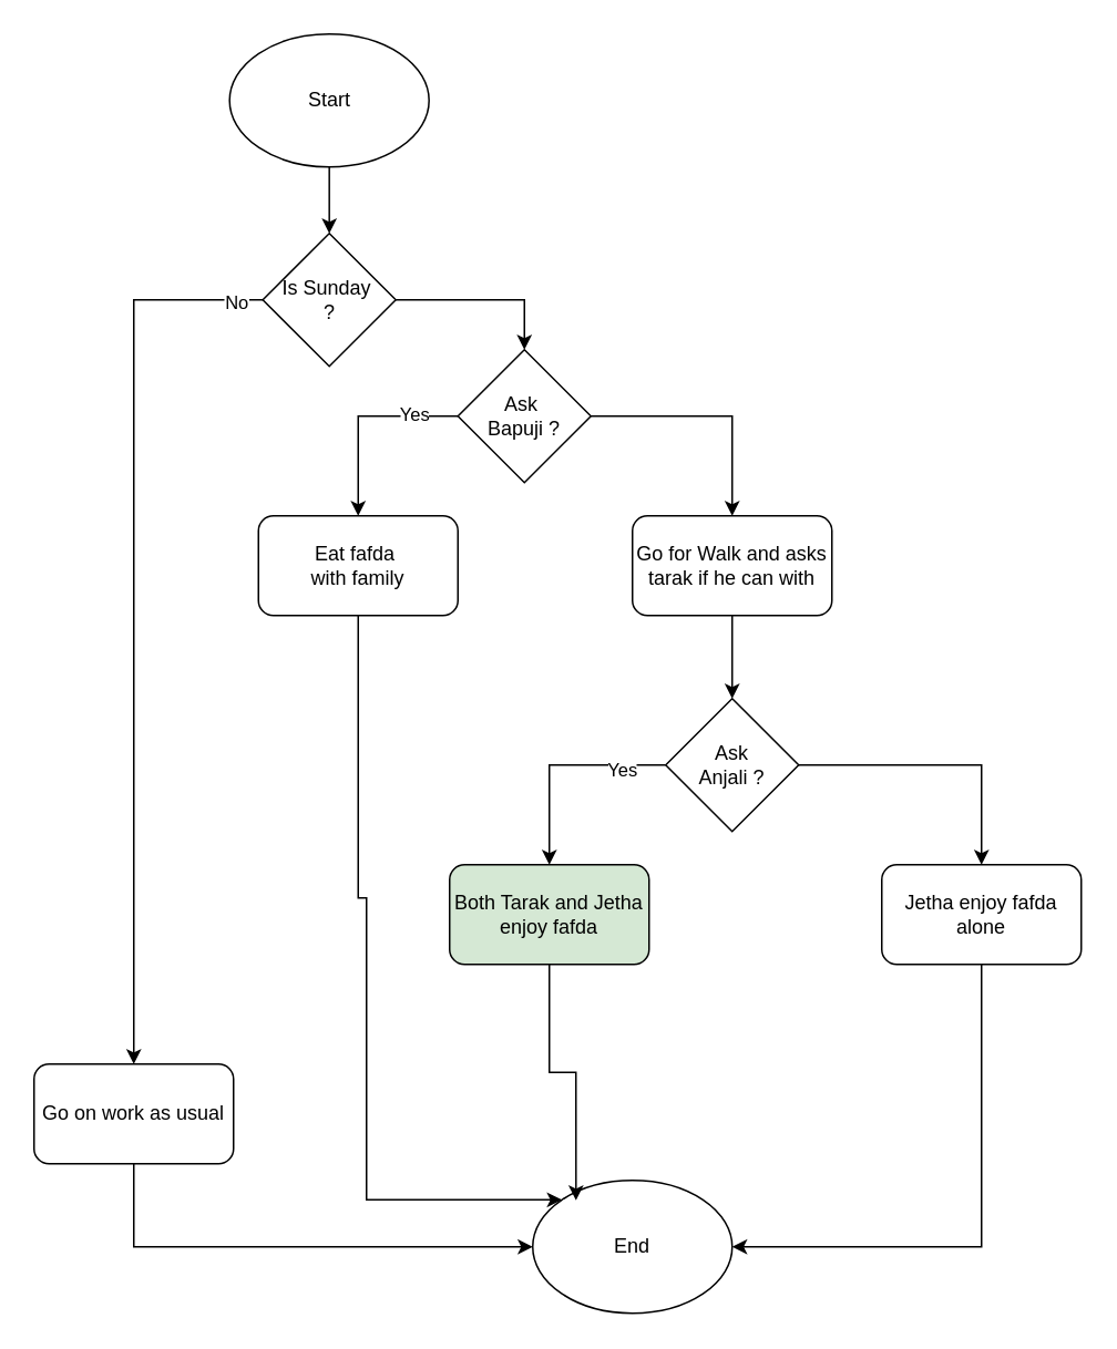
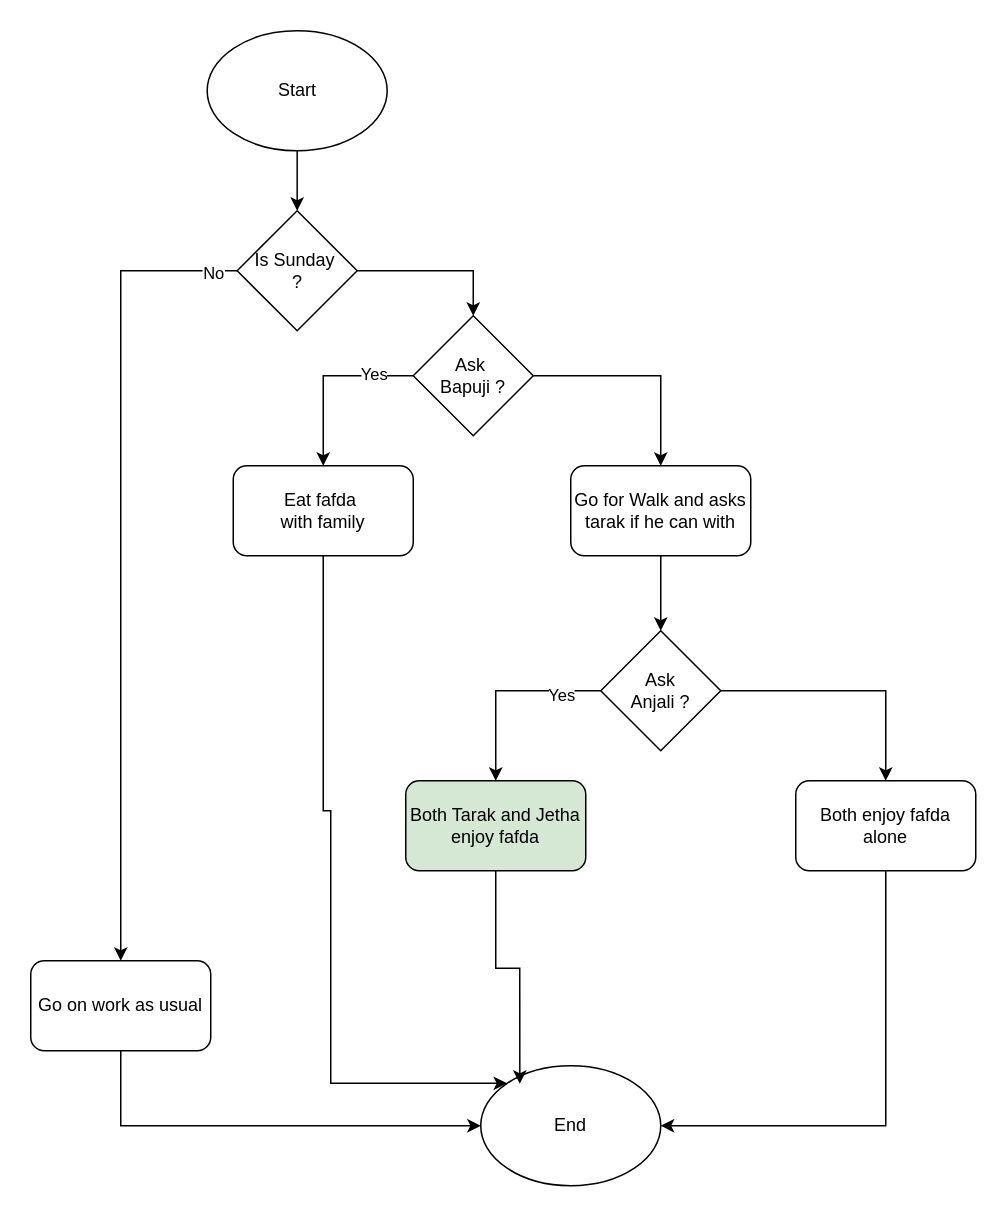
- <mxCell id="25" value="Jetha enjoy fafda alone" style="rounded=1;whiteSpace=wrap;html=1;" vertex="1" parent="1"><mxGeometry x="530" y="520" width="120" height="60" as="geometry" /></mxCell>
+ <mxCell id="25" value="Both enjoy fafda alone" style="rounded=1;whiteSpace=wrap;html=1;" vertex="1" parent="1"><mxGeometry x="530" y="520" width="120" height="60" as="geometry" /></mxCell>
